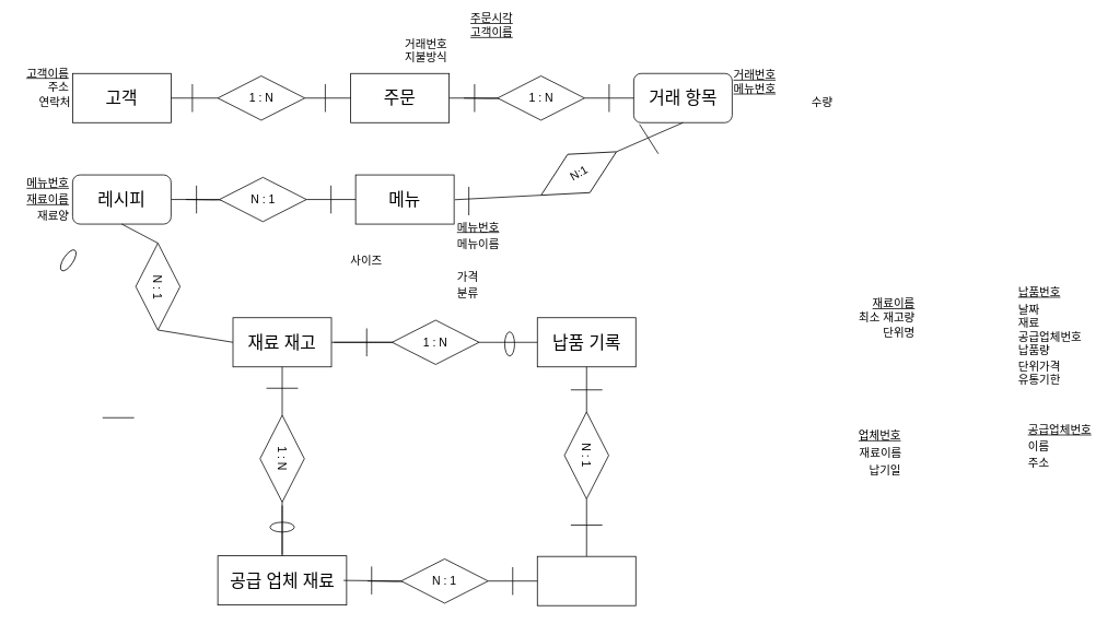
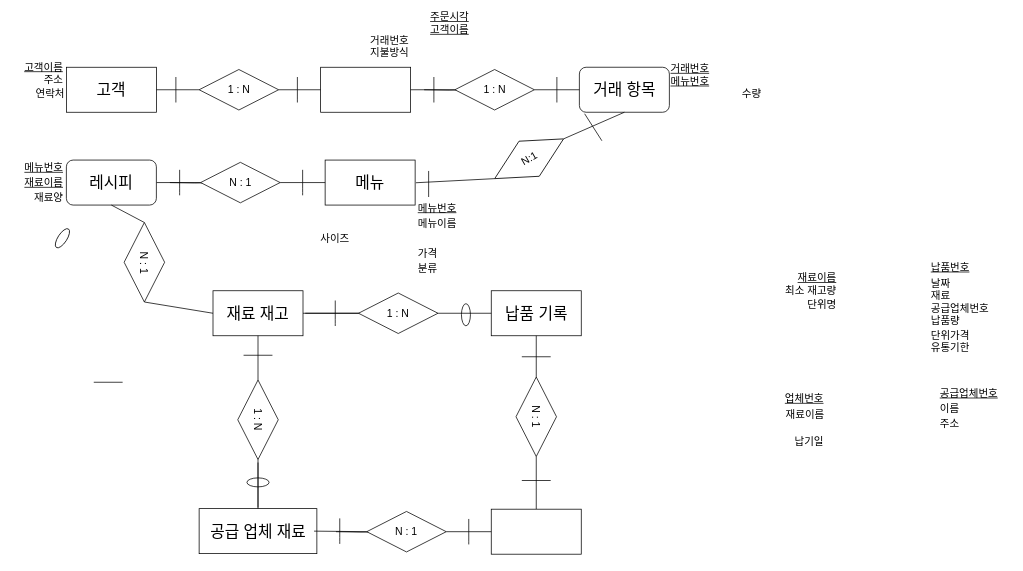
- <mxCell id="12" value="&lt;font style=&quot;font-size: 21px&quot;&gt;주문&lt;/font&gt;" style="text;html=1;strokeColor=none;fillColor=none;align=center;verticalAlign=middle;whiteSpace=wrap;rounded=0;" parent="1" vertex="1"><mxGeometry x="447" y="99" width="80" height="40" as="geometry" /></mxCell>
- <mxCell id="75" value="납기일" style="text;html=1;strokeColor=none;fillColor=none;align=right;verticalAlign=middle;whiteSpace=wrap;rounded=0;fontSize=14;" parent="1" vertex="1"><mxGeometry x="1041" y="562.5" width="59" height="20" as="geometry" /></mxCell>
+ <mxCell id="75" value="납기일" style="text;html=1;strokeColor=none;fillColor=none;align=right;verticalAlign=middle;whiteSpace=wrap;rounded=0;fontSize=14;" parent="1" vertex="1"><mxGeometry x="1041" y="577.5" width="59" height="20" as="geometry" /></mxCell>
